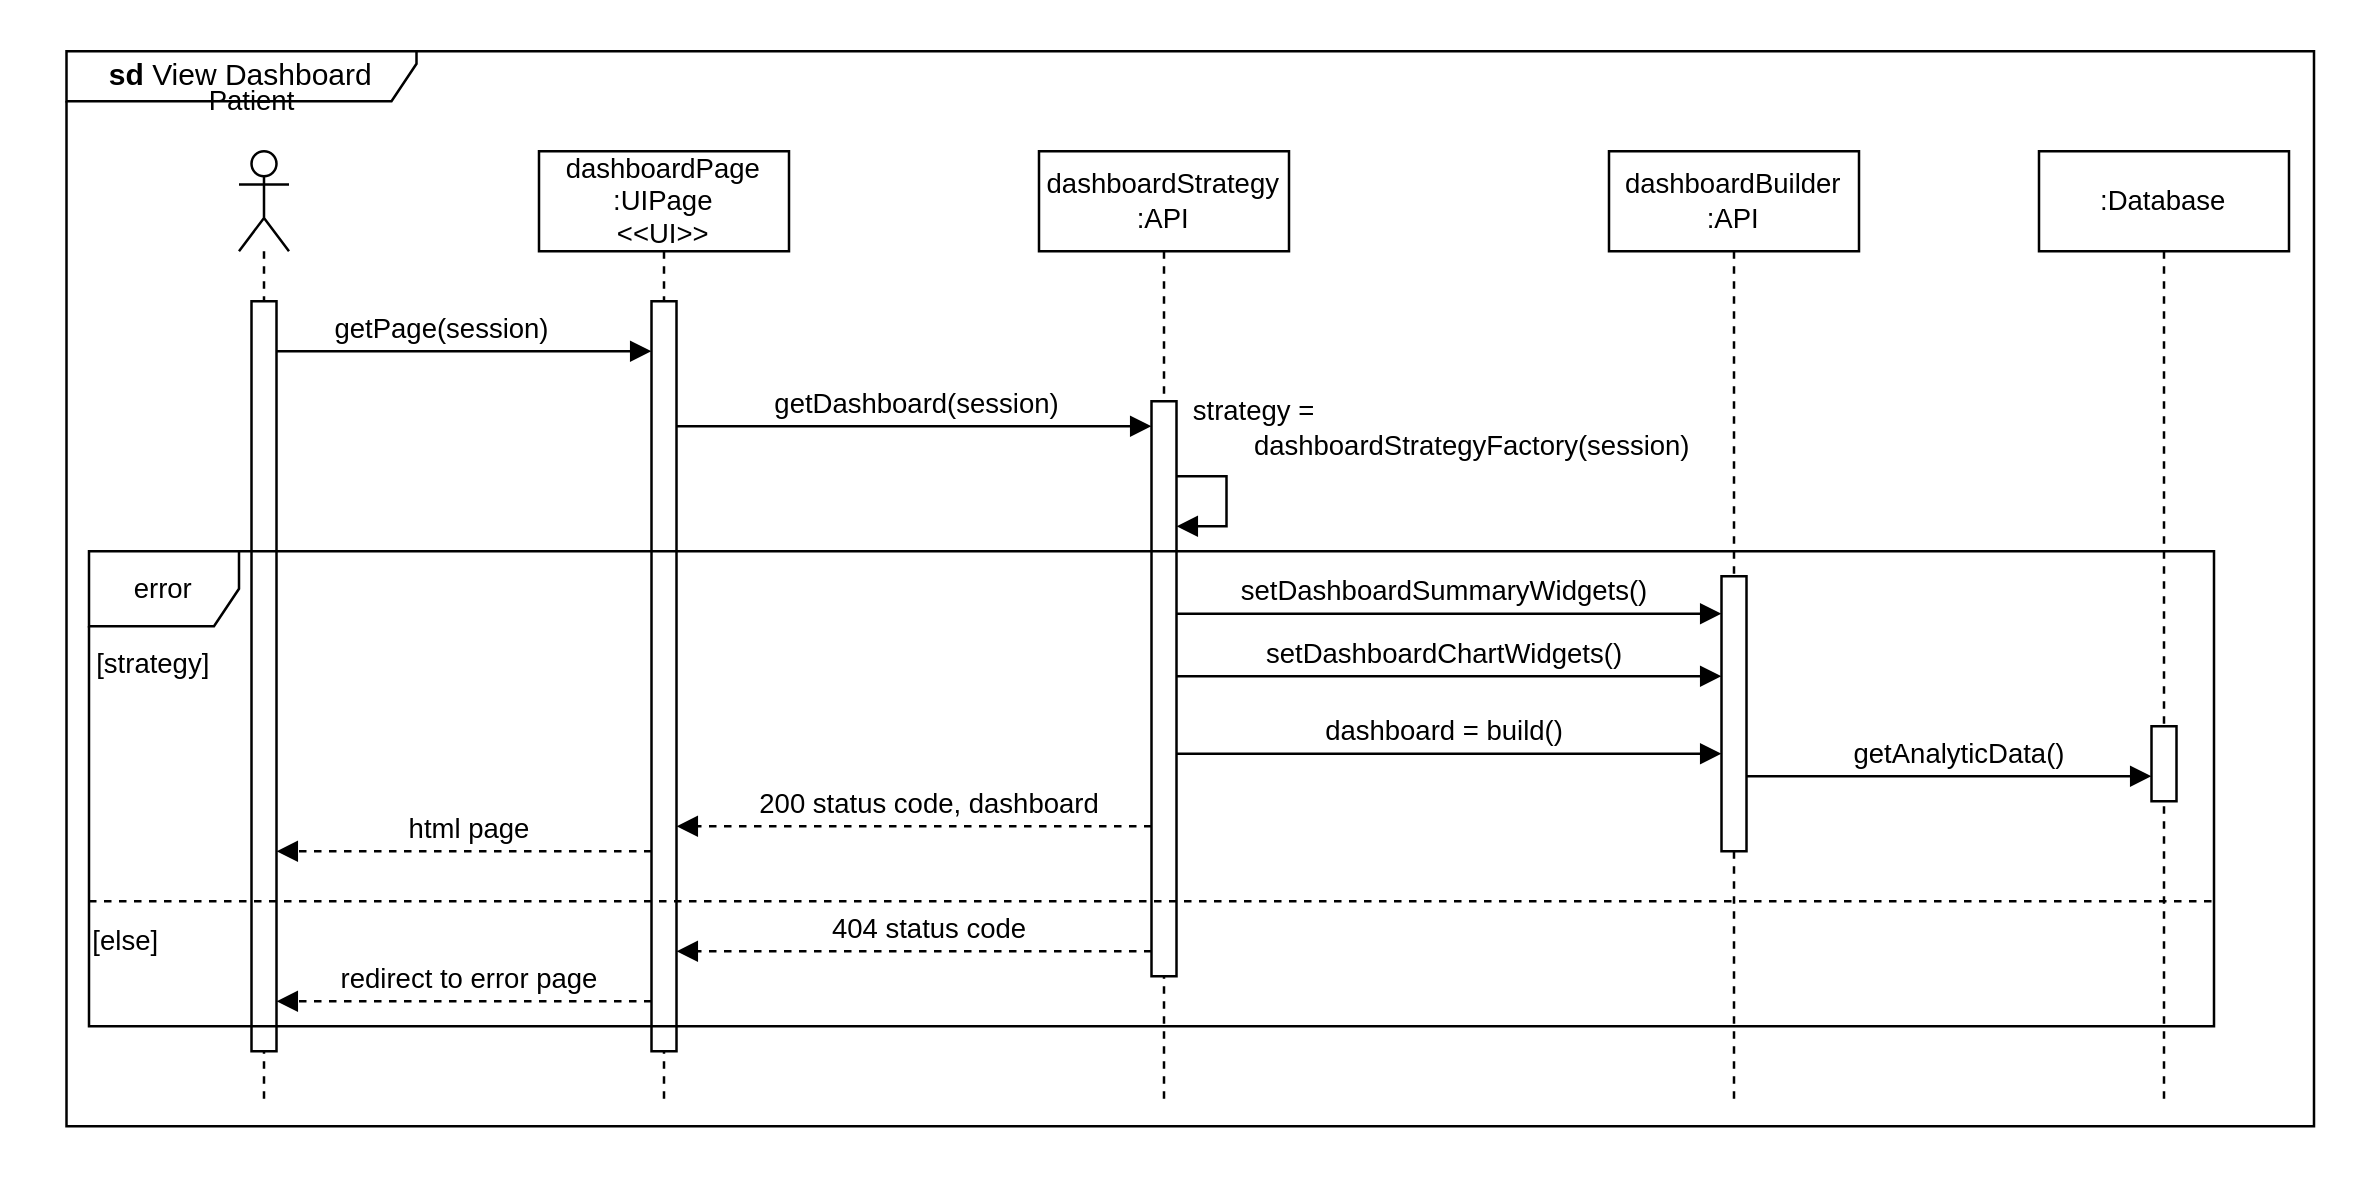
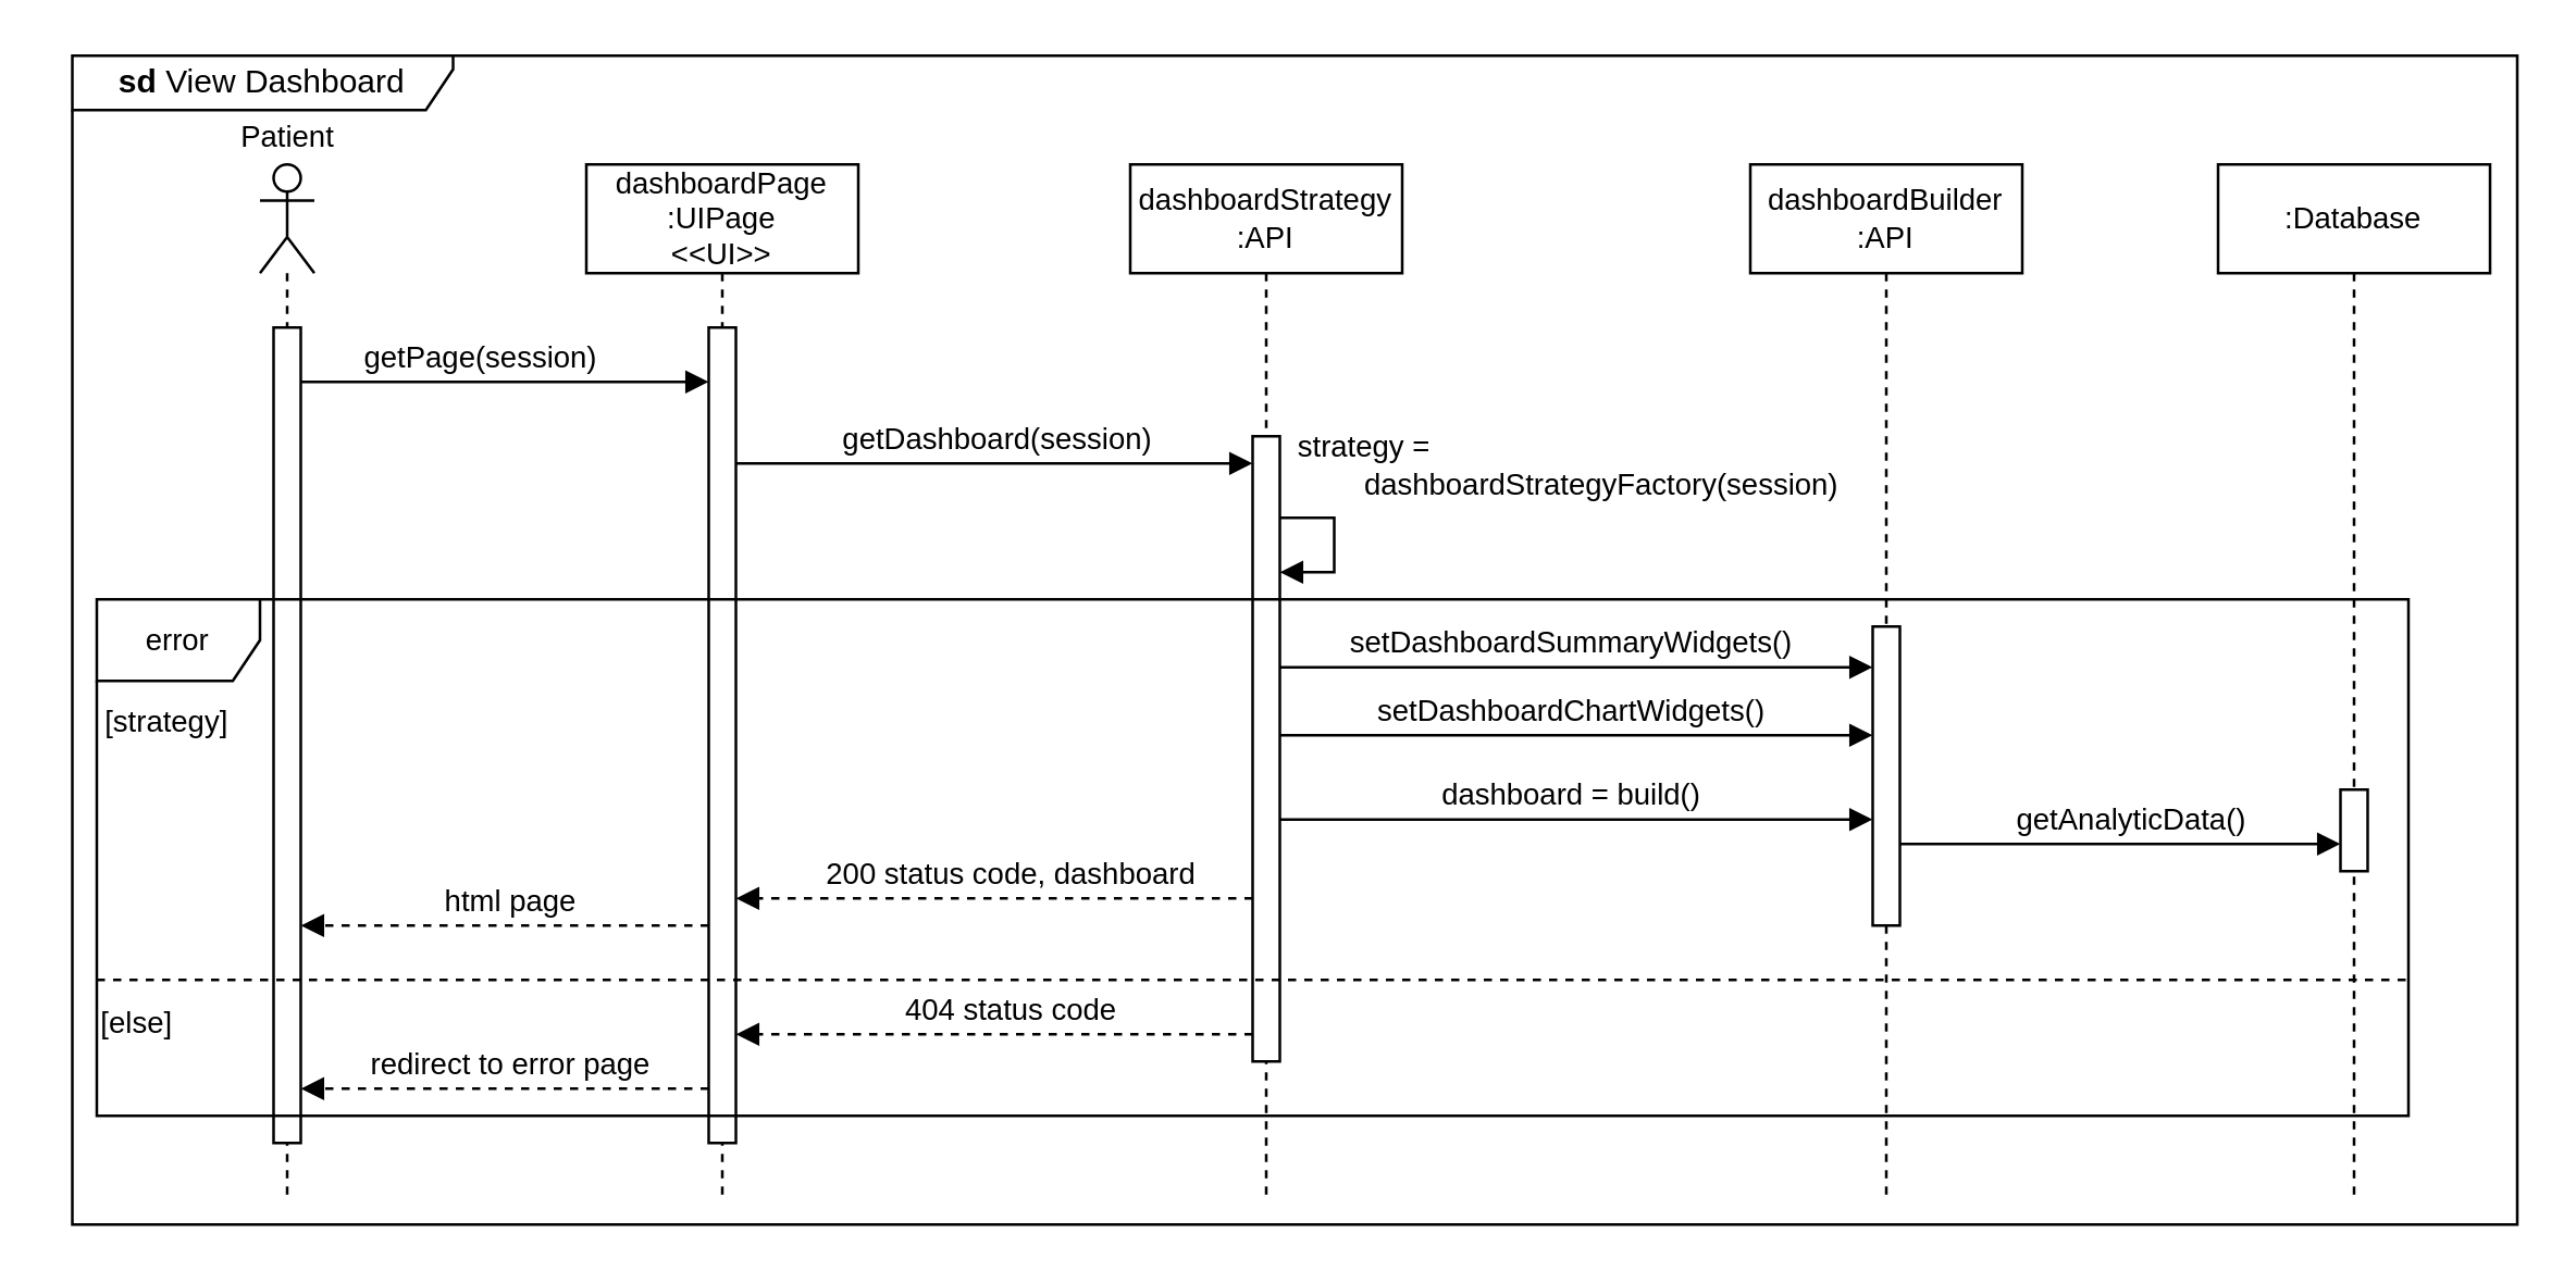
- <mxCell id="5" value="Patient" style="text;html=1;align=center;verticalAlign=middle;resizable=0;points=[];autosize=1;strokeColor=none;fillColor=none;fontSize=11;fontFamily=Helvetica;" vertex="1" parent="1"><mxGeometry x="75" y="30" width="50" height="20" as="geometry" /></mxCell>
+ <mxCell id="5" value="Patient" style="text;html=1;align=center;verticalAlign=middle;resizable=0;points=[];autosize=1;strokeColor=none;fillColor=none;fontSize=11;fontFamily=Helvetica;" vertex="1" parent="1"><mxGeometry x="80" y="40" width="50" height="20" as="geometry" /></mxCell>
